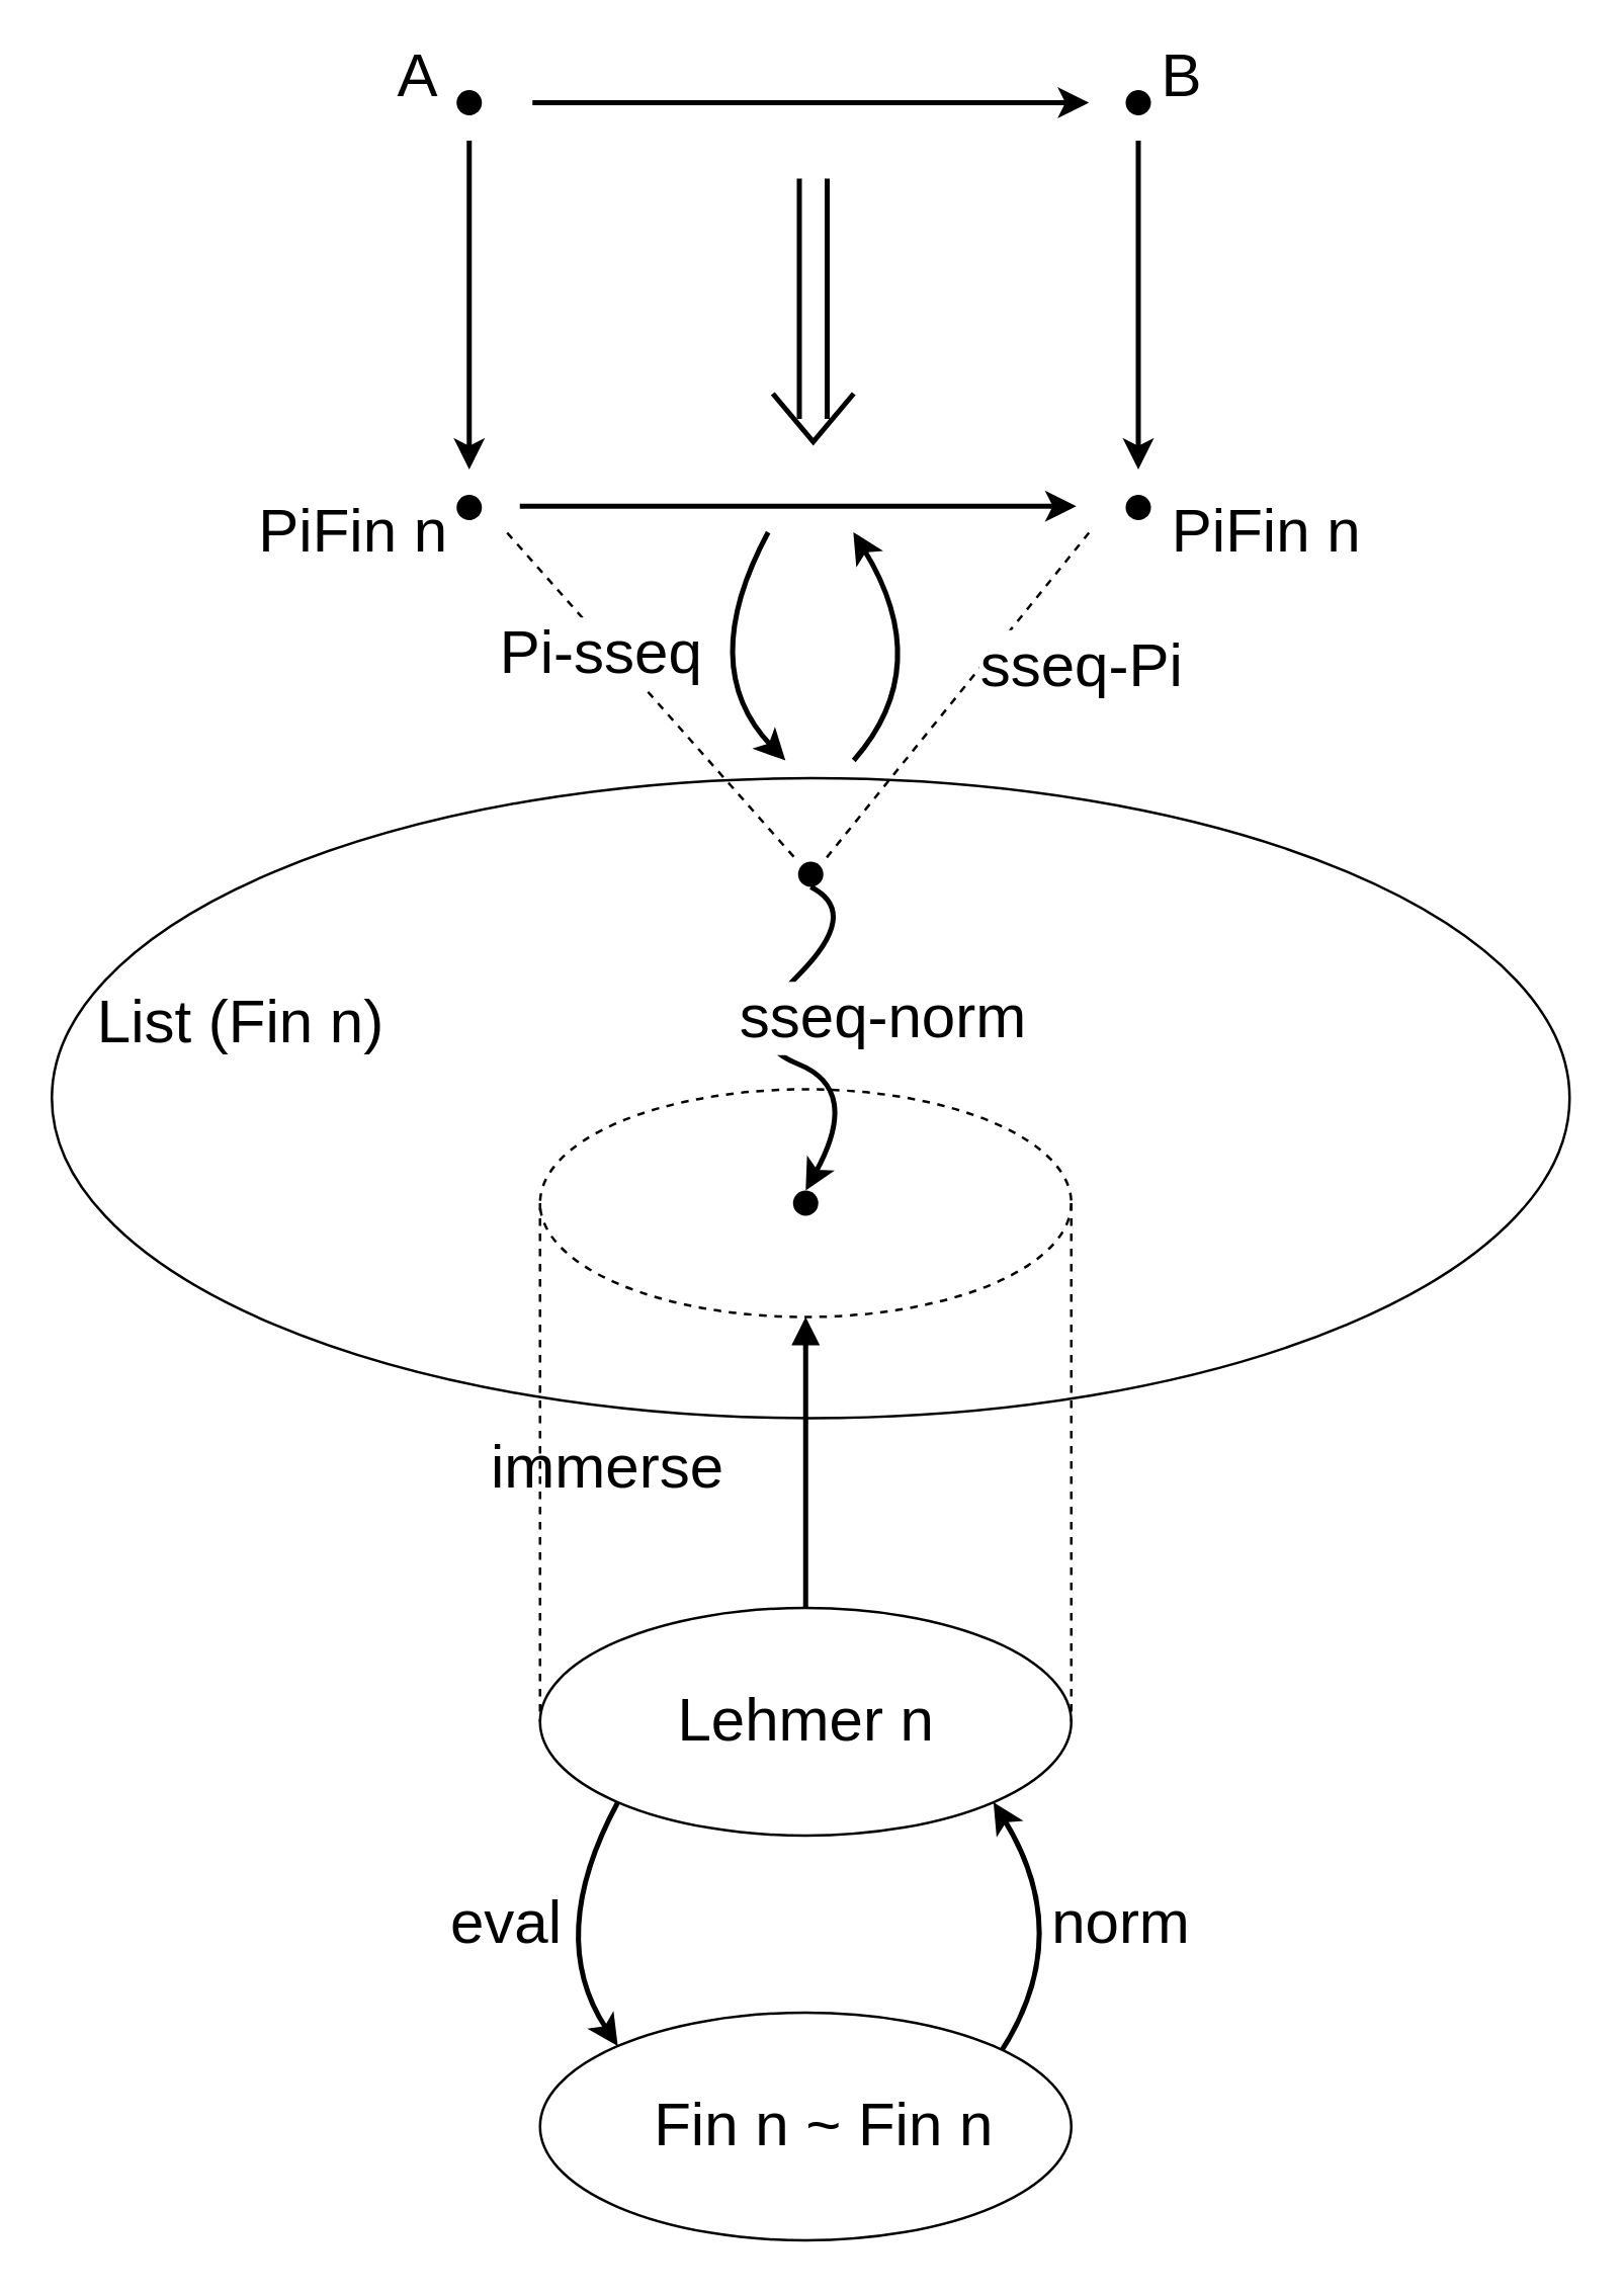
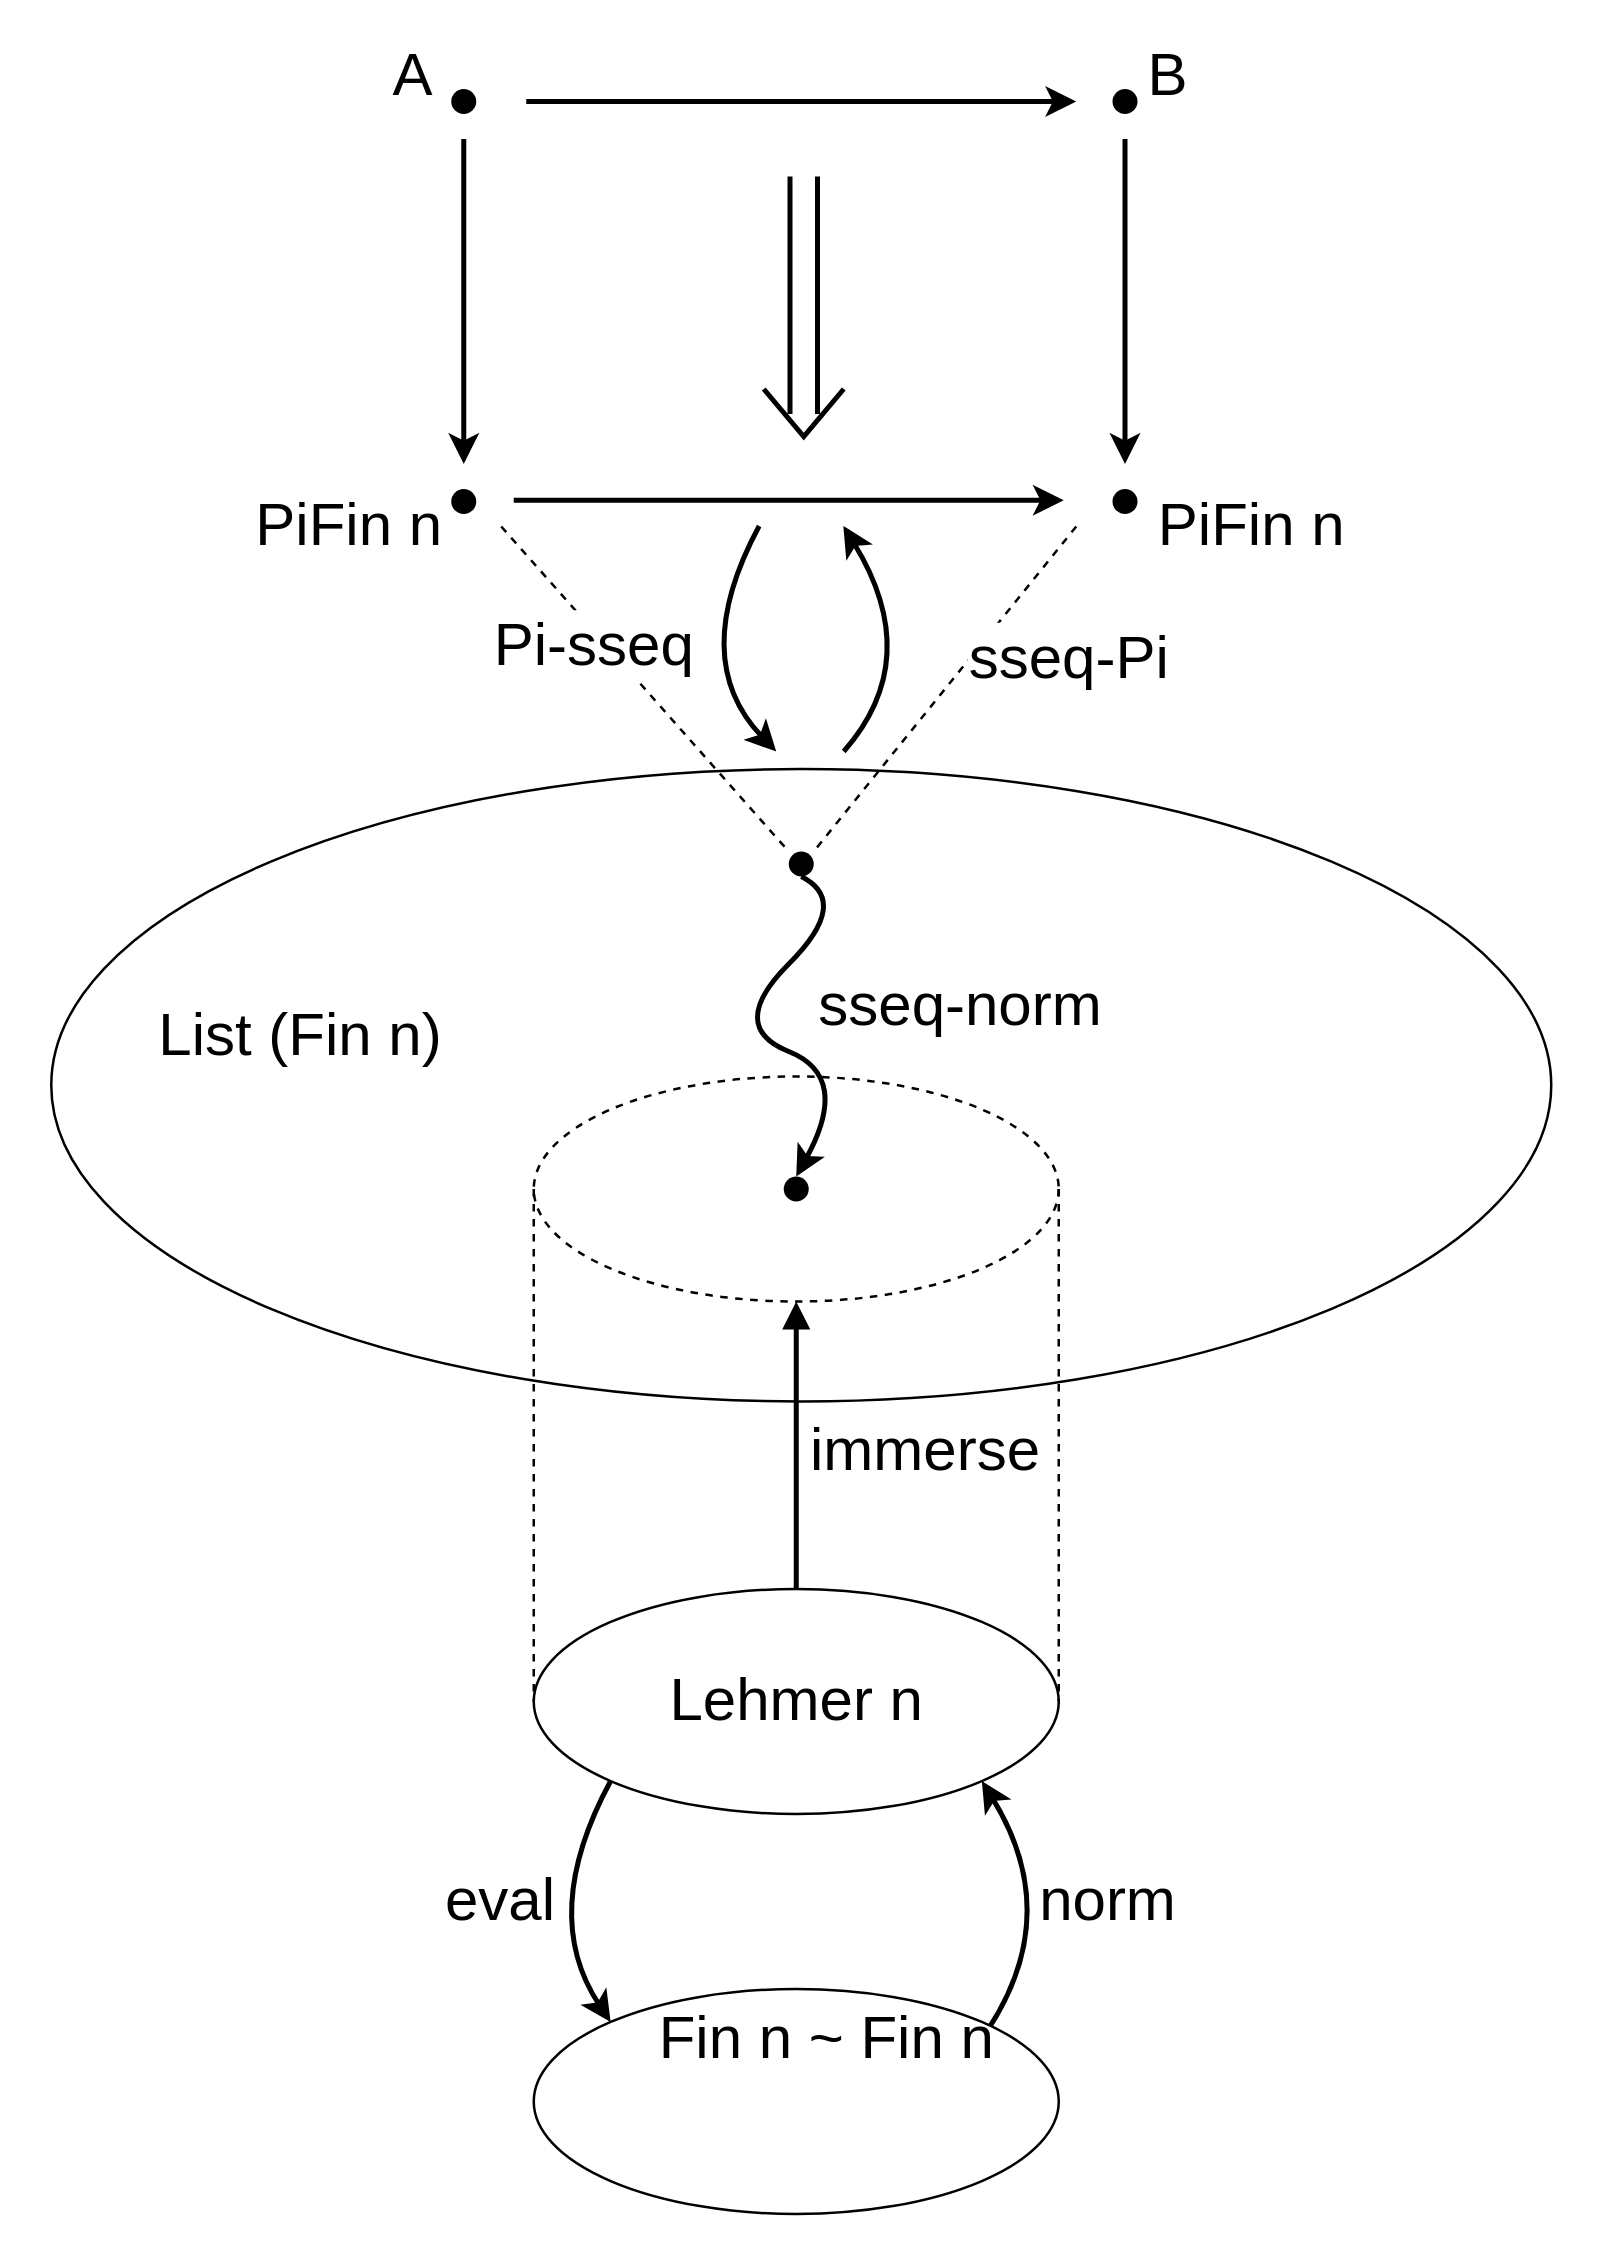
- <mxCell id="40" value="&lt;font style=&quot;font-size: 24px&quot;&gt;sseq-norm&lt;br style=&quot;font-size: 24px&quot;&gt;&lt;/font&gt;" style="text;html=1;strokeColor=none;fillColor=none;align=center;verticalAlign=middle;whiteSpace=wrap;rounded=0;perimeterSpacing=0;fontSize=24;labelBackgroundColor=#ffffff;" vertex="1" parent="1"><mxGeometry x="285" y="390" width="128" height="24" as="geometry" /></mxCell>
+ <mxCell id="40" value="&lt;font style=&quot;font-size: 24px&quot;&gt;sseq-norm&lt;br style=&quot;font-size: 24px&quot;&gt;&lt;/font&gt;" style="text;html=1;strokeColor=none;fillColor=none;align=center;verticalAlign=middle;whiteSpace=wrap;rounded=0;perimeterSpacing=0;fontSize=24;labelBackgroundColor=#ffffff;" vertex="1" parent="1"><mxGeometry x="320" y="390" width="128" height="24" as="geometry" /></mxCell>
- <mxCell id="11" value="List (Fin n)" style="text;html=1;strokeColor=none;fillColor=none;align=center;verticalAlign=middle;whiteSpace=wrap;rounded=0;fontSize=24;" vertex="1" parent="1"><mxGeometry x="25" y="391.5" width="140" height="25" as="geometry" /></mxCell>
+ <mxCell id="11" value="List (Fin n)" style="text;html=1;strokeColor=none;fillColor=none;align=center;verticalAlign=middle;whiteSpace=wrap;rounded=0;fontSize=24;" vertex="1" parent="1"><mxGeometry x="50" y="401.5" width="140" height="25" as="geometry" /></mxCell>
- <mxCell id="9" value="&lt;font style=&quot;font-size: 24px;&quot;&gt;immerse&lt;/font&gt;" style="text;html=1;strokeColor=none;fillColor=none;align=center;verticalAlign=middle;whiteSpace=wrap;rounded=0;perimeterSpacing=0;fontSize=24;" vertex="1" parent="1"><mxGeometry x="205" y="568" width="70" height="24" as="geometry" /></mxCell>
+ <mxCell id="9" value="&lt;font style=&quot;font-size: 24px;&quot;&gt;immerse&lt;/font&gt;" style="text;html=1;strokeColor=none;fillColor=none;align=center;verticalAlign=middle;whiteSpace=wrap;rounded=0;perimeterSpacing=0;fontSize=24;" vertex="1" parent="1"><mxGeometry x="335" y="568" width="70" height="24" as="geometry" /></mxCell>
- <mxCell id="13" value="Fin n ~ Fin n" style="text;html=1;strokeColor=none;fillColor=none;align=center;verticalAlign=middle;whiteSpace=wrap;rounded=0;fontSize=24;" vertex="1" parent="1"><mxGeometry x="242.5" y="827.5" width="165" height="25" as="geometry" /></mxCell>
+ <mxCell id="13" value="Fin n ~ Fin n" style="text;html=1;strokeColor=none;fillColor=none;align=center;verticalAlign=middle;whiteSpace=wrap;rounded=0;fontSize=24;" vertex="1" parent="1"><mxGeometry x="247.5" y="802.5" width="165" height="25" as="geometry" /></mxCell>
